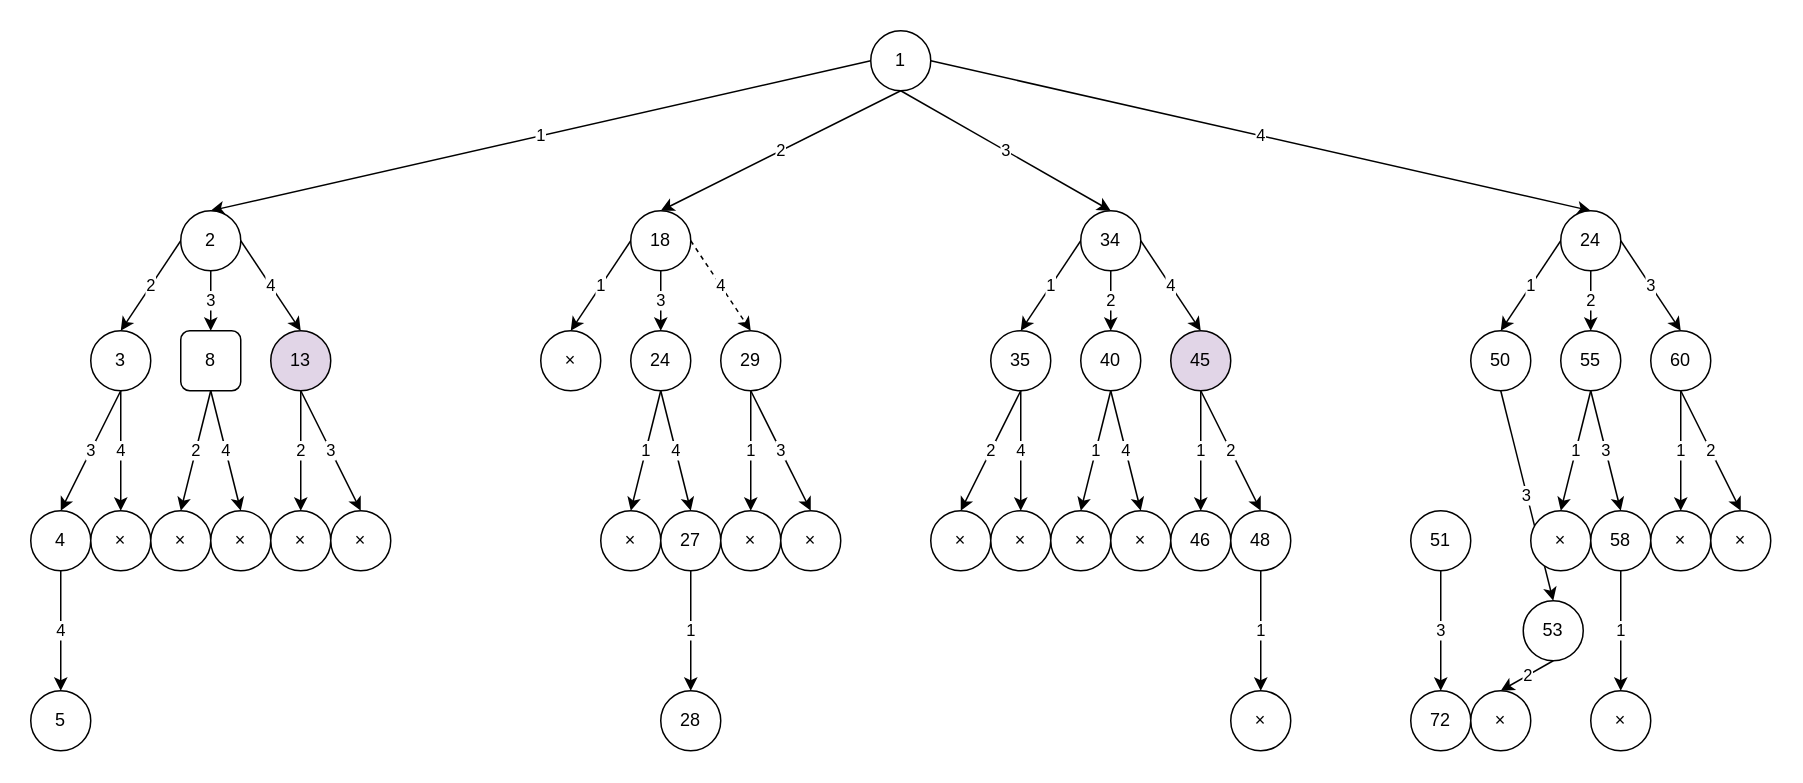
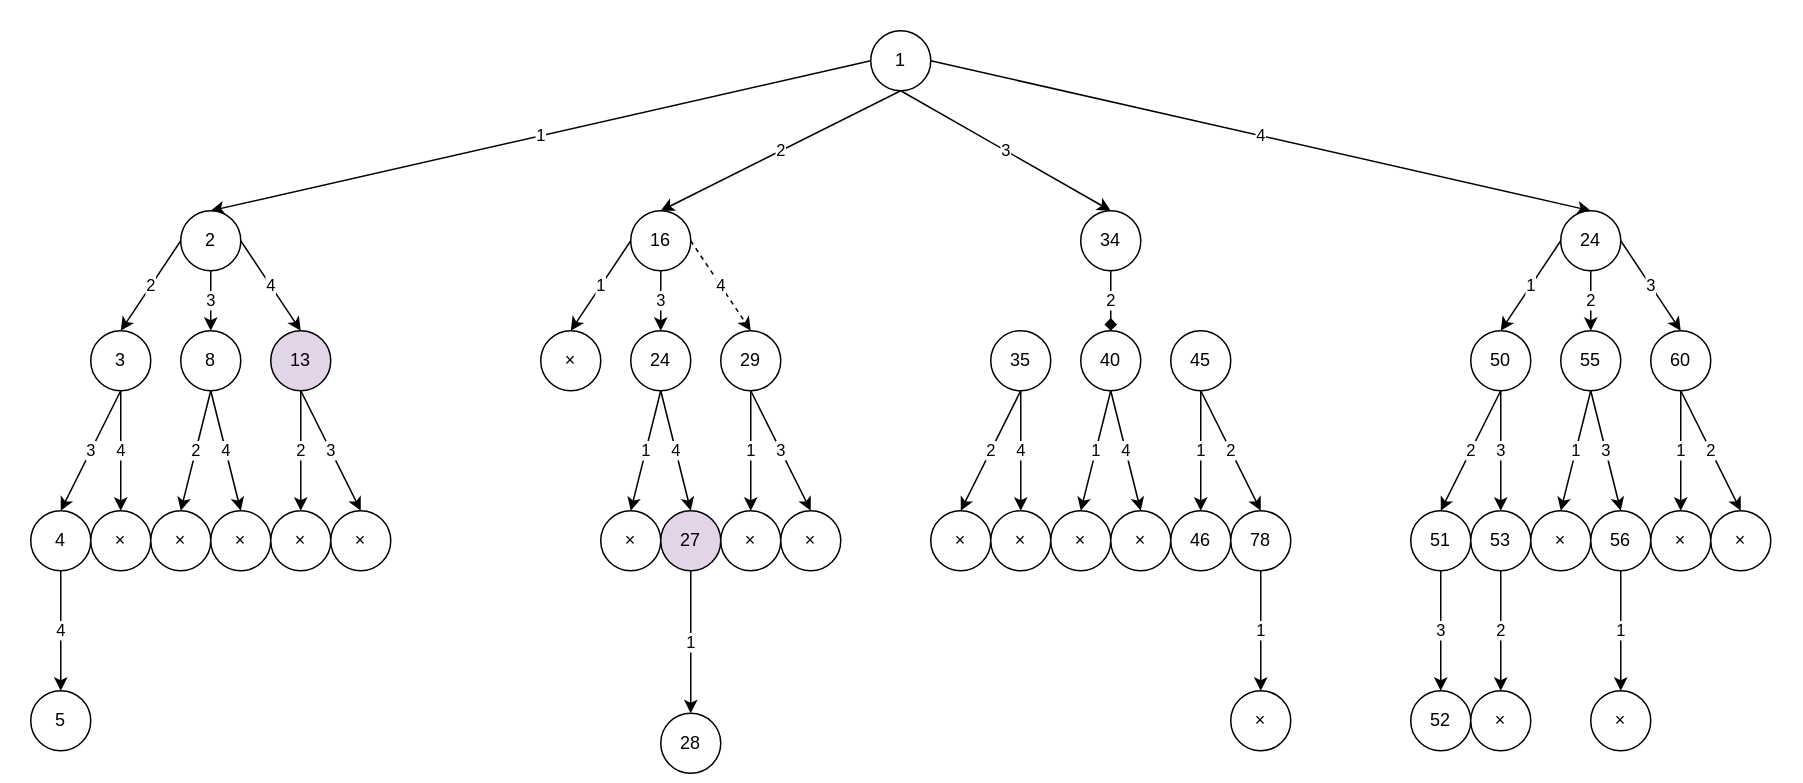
- <mxCell id="14" value="18" style="ellipse;whiteSpace=wrap;html=1;aspect=fixed;" vertex="1" parent="1"><mxGeometry x="420" y="140" width="40" height="40" as="geometry" /></mxCell>
+ <mxCell id="14" value="16" style="ellipse;whiteSpace=wrap;html=1;aspect=fixed;" vertex="1" parent="1"><mxGeometry x="420" y="140" width="40" height="40" as="geometry" /></mxCell>
- <mxCell id="15" value="1" style="edgeStyle=none;rounded=0;orthogonalLoop=1;jettySize=auto;html=1;exitX=0;exitY=0.5;exitDx=0;exitDy=0;entryX=0.5;entryY=0;entryDx=0;entryDy=0;" edge="1" parent="1" source="18" target="41"><mxGeometry relative="1" as="geometry" /></mxCell>
- <mxCell id="17" value="4" style="edgeStyle=none;rounded=0;orthogonalLoop=1;jettySize=auto;html=1;exitX=1;exitY=0.5;exitDx=0;exitDy=0;entryX=0.5;entryY=0;entryDx=0;entryDy=0;" edge="1" parent="1" source="18" target="47"><mxGeometry relative="1" as="geometry" /></mxCell>
- <mxCell id="16" value="2" style="edgeStyle=none;rounded=0;orthogonalLoop=1;jettySize=auto;html=1;exitX=0.5;exitY=1;exitDx=0;exitDy=0;entryX=0.5;entryY=0;entryDx=0;entryDy=0;" edge="1" parent="1" source="18" target="44"><mxGeometry relative="1" as="geometry" /></mxCell>
+ <mxCell id="16" value="2" style="edgeStyle=none;rounded=0;orthogonalLoop=1;jettySize=auto;html=1;exitX=0.5;exitY=1;exitDx=0;exitDy=0;entryX=0.5;entryY=0;entryDx=0;entryDy=0;endArrow=diamond;" edge="1" parent="1" source="18" target="44"><mxGeometry relative="1" as="geometry" /></mxCell>
- <mxCell id="28" value="8" style="whiteSpace=wrap;html=1;aspect=fixed;rounded=1;" vertex="1" parent="1"><mxGeometry x="120" y="220" width="40" height="40" as="geometry" /></mxCell>
+ <mxCell id="28" value="8" style="ellipse;whiteSpace=wrap;html=1;aspect=fixed;" vertex="1" parent="1"><mxGeometry x="120" y="220" width="40" height="40" as="geometry" /></mxCell>
- <mxCell id="47" value="45" style="ellipse;whiteSpace=wrap;html=1;aspect=fixed;fillColor=#e1d5e7;" vertex="1" parent="1"><mxGeometry x="780" y="220" width="40" height="40" as="geometry" /></mxCell>
+ <mxCell id="47" value="45" style="ellipse;whiteSpace=wrap;html=1;aspect=fixed;" vertex="1" parent="1"><mxGeometry x="780" y="220" width="40" height="40" as="geometry" /></mxCell>
+ <mxCell id="48" value="2" style="edgeStyle=none;rounded=0;orthogonalLoop=1;jettySize=auto;html=1;exitX=0.5;exitY=1;exitDx=0;exitDy=0;entryX=0.5;entryY=0;entryDx=0;entryDy=0;" edge="1" parent="1" source="50" target="65"><mxGeometry relative="1" as="geometry" /></mxCell>
- <mxCell id="74" value="27" style="ellipse;whiteSpace=wrap;html=1;aspect=fixed;" vertex="1" parent="1"><mxGeometry x="440" y="340" width="40" height="40" as="geometry" /></mxCell>
+ <mxCell id="74" value="27" style="ellipse;whiteSpace=wrap;html=1;aspect=fixed;fillColor=#e1d5e7;" vertex="1" parent="1"><mxGeometry x="440" y="340" width="40" height="40" as="geometry" /></mxCell>
- <mxCell id="83" value="48" style="ellipse;whiteSpace=wrap;html=1;aspect=fixed;" vertex="1" parent="1"><mxGeometry x="820" y="340" width="40" height="40" as="geometry" /></mxCell>
+ <mxCell id="83" value="78" style="ellipse;whiteSpace=wrap;html=1;aspect=fixed;" vertex="1" parent="1"><mxGeometry x="820" y="340" width="40" height="40" as="geometry" /></mxCell>
- <mxCell id="70" value="58" style="ellipse;whiteSpace=wrap;html=1;aspect=fixed;" vertex="1" parent="1"><mxGeometry x="1060" y="340" width="40" height="40" as="geometry" /></mxCell>
+ <mxCell id="70" value="56" style="ellipse;whiteSpace=wrap;html=1;aspect=fixed;" vertex="1" parent="1"><mxGeometry x="1060" y="340" width="40" height="40" as="geometry" /></mxCell>
- <mxCell id="67" value="53" style="ellipse;whiteSpace=wrap;html=1;aspect=fixed;" vertex="1" parent="1"><mxGeometry x="1015" y="400" width="40" height="40" as="geometry" /></mxCell>
+ <mxCell id="67" value="53" style="ellipse;whiteSpace=wrap;html=1;aspect=fixed;" vertex="1" parent="1"><mxGeometry x="980" y="340" width="40" height="40" as="geometry" /></mxCell>
- <mxCell id="90" value="28" style="ellipse;whiteSpace=wrap;html=1;aspect=fixed;" vertex="1" parent="1"><mxGeometry x="440" y="460" width="40" height="40" as="geometry" /></mxCell>
+ <mxCell id="90" value="28" style="ellipse;whiteSpace=wrap;html=1;aspect=fixed;" vertex="1" parent="1"><mxGeometry x="440" y="475" width="40" height="40" as="geometry" /></mxCell>
- <mxCell id="85" value="72" style="ellipse;whiteSpace=wrap;html=1;aspect=fixed;" vertex="1" parent="1"><mxGeometry x="940" y="460" width="40" height="40" as="geometry" /></mxCell>
+ <mxCell id="85" value="52" style="ellipse;whiteSpace=wrap;html=1;aspect=fixed;" vertex="1" parent="1"><mxGeometry x="940" y="460" width="40" height="40" as="geometry" /></mxCell>
